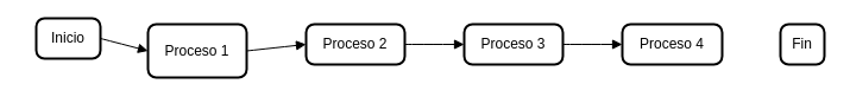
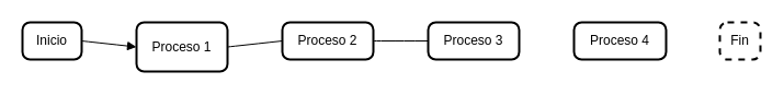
- <mxCell id="2" value="Inicio" style="rounded=1;absoluteArcSize=1;arcSize=14;whiteSpace=wrap;strokeWidth=2;" vertex="1" parent="1"><mxGeometry x="30" y="15" width="54" height="34" as="geometry" /></mxCell>
+ <mxCell id="2" value="Inicio" style="rounded=1;absoluteArcSize=1;arcSize=14;whiteSpace=wrap;strokeWidth=2;" vertex="1" parent="1"><mxGeometry width="54" height="34" as="geometry" x="20" y="20" /></mxCell>
- <mxCell id="9" value="" style="curved=1;startArrow=none;endArrow=block;exitX=1.002;exitY=0.5;entryX=0.002;entryY=0.5;" edge="1" parent="1" source="3" target="4"><mxGeometry relative="1" as="geometry"><Array as="points" /></mxGeometry></mxCell>
+ <mxCell id="9" value="" style="curved=1;startArrow=none;endArrow=none;exitX=1.002;exitY=0.5;entryX=0.002;entryY=0.5;" edge="1" parent="1" source="3" target="4"><mxGeometry relative="1" as="geometry"><Array as="points" /></mxGeometry></mxCell>
- <mxCell id="10" value="" style="curved=1;startArrow=none;endArrow=block;exitX=1.001;exitY=0.5;entryX=0.001;entryY=0.5;" edge="1" parent="1" source="4" target="5"><mxGeometry relative="1" as="geometry"><Array as="points" /></mxGeometry></mxCell>
+ <mxCell id="10" value="" style="curved=1;startArrow=none;endArrow=none;exitX=1.001;exitY=0.5;entryX=0.001;entryY=0.5;" edge="1" parent="1" source="4" target="5"><mxGeometry relative="1" as="geometry"><Array as="points" /></mxGeometry></mxCell>
- <mxCell id="11" value="" style="curved=1;startArrow=none;endArrow=block;exitX=1.0;exitY=0.5;entryX=-0.0;entryY=0.5;" edge="1" parent="1" source="5" target="6"><mxGeometry relative="1" as="geometry"><Array as="points" /></mxGeometry></mxCell>
- <mxCell id="7" value="Fin" style="rounded=1;absoluteArcSize=1;arcSize=14;whiteSpace=wrap;strokeWidth=2;" vertex="1" parent="1"><mxGeometry x="656" width="37" height="34" as="geometry" y="20" /></mxCell>
+ <mxCell id="7" value="Fin" style="rounded=1;absoluteArcSize=1;arcSize=14;whiteSpace=wrap;strokeWidth=2;dashed=1;" vertex="1" parent="1"><mxGeometry x="656" width="37" height="34" as="geometry" y="20" /></mxCell>
